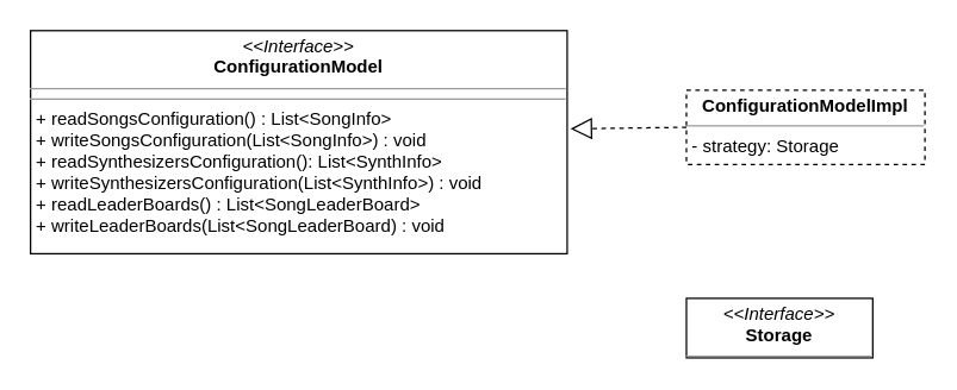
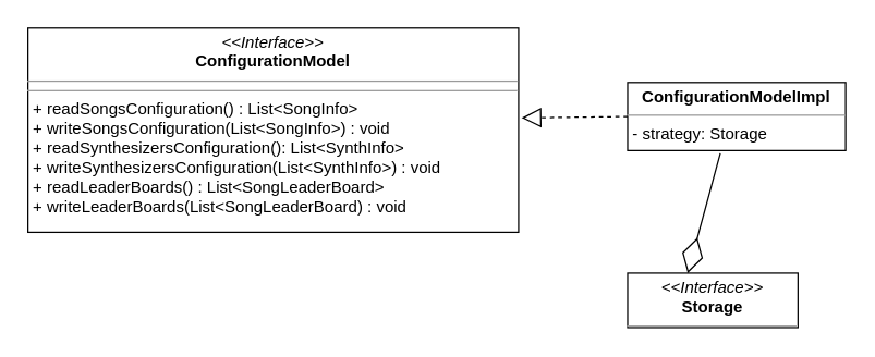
- <mxCell id="3" value="&lt;p style=&quot;margin: 0px ; margin-top: 4px ; text-align: center&quot;&gt;&lt;b&gt;ConfigurationModelImpl&lt;/b&gt;&lt;br&gt;&lt;/p&gt;&lt;hr size=&quot;1&quot;&gt;&lt;p style=&quot;margin: 0px ; margin-left: 4px&quot;&gt;- strategy: Storage&lt;br&gt;&lt;/p&gt;&lt;hr size=&quot;1&quot;&gt;&lt;p style=&quot;margin: 0px ; margin-left: 4px&quot;&gt;&lt;br&gt;&lt;/p&gt;" style="verticalAlign=top;align=left;overflow=fill;fontSize=12;fontFamily=Helvetica;html=1;dashed=1;" vertex="1" parent="1"><mxGeometry x="460" y="60" width="160" height="50" as="geometry" /></mxCell>
+ <mxCell id="3" value="&lt;p style=&quot;margin: 0px ; margin-top: 4px ; text-align: center&quot;&gt;&lt;b&gt;ConfigurationModelImpl&lt;/b&gt;&lt;br&gt;&lt;/p&gt;&lt;hr size=&quot;1&quot;&gt;&lt;p style=&quot;margin: 0px ; margin-left: 4px&quot;&gt;- strategy: Storage&lt;br&gt;&lt;/p&gt;&lt;hr size=&quot;1&quot;&gt;&lt;p style=&quot;margin: 0px ; margin-left: 4px&quot;&gt;&lt;br&gt;&lt;/p&gt;" style="verticalAlign=top;align=left;overflow=fill;fontSize=12;fontFamily=Helvetica;html=1;" vertex="1" parent="1"><mxGeometry x="460" y="60" width="160" height="50" as="geometry" /></mxCell>
+ <mxCell id="6" value="" style="endArrow=diamondThin;endFill=0;endSize=24;html=1;exitX=0.425;exitY=1.04;exitDx=0;exitDy=0;exitPerimeter=0;entryX=0.353;entryY=0;entryDx=0;entryDy=0;entryPerimeter=0;" edge="1" parent="1" source="3" target="5"><mxGeometry width="160" relative="1" as="geometry"><mxPoint x="320" y="330" as="sourcePoint" /><mxPoint x="480" y="330" as="targetPoint" /></mxGeometry></mxCell>
